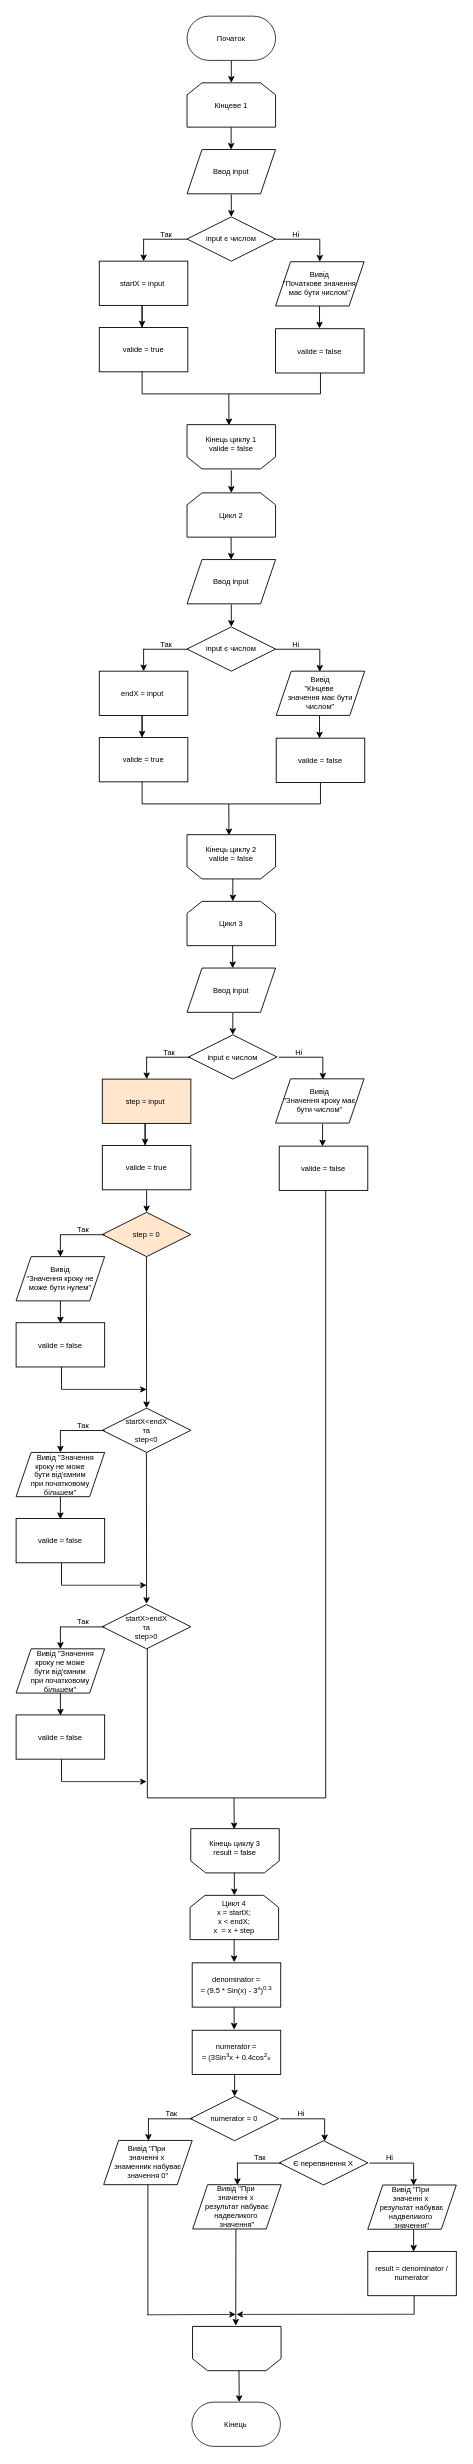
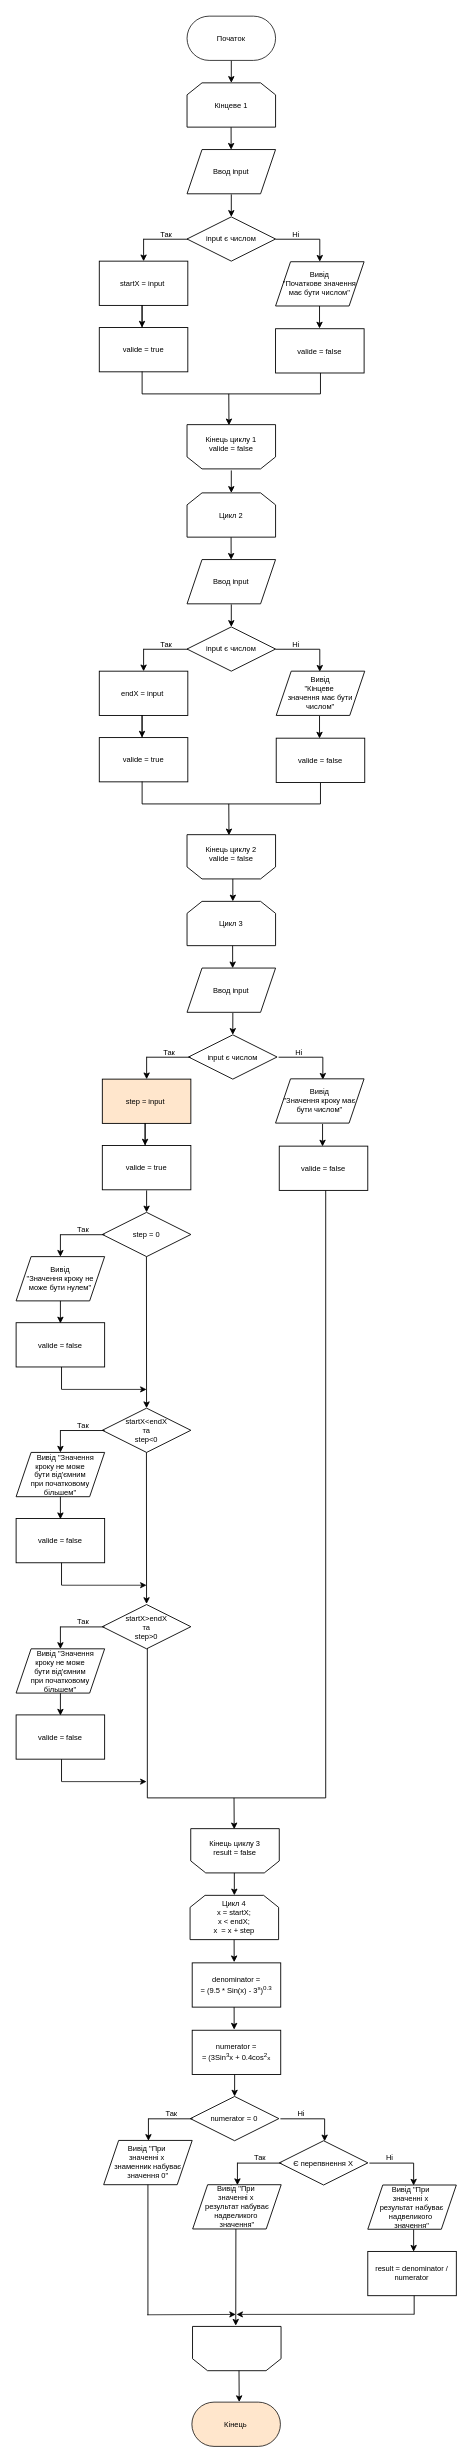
- <mxCell id="79" value="step = 0" style="rhombus;whiteSpace=wrap;html=1;strokeWidth=1.181;strokeColor=#000000;fontSize=10;fillColor=#ffe6cc;" parent="1" vertex="1"><mxGeometry x="136" y="1615.79" width="118.11" height="59.055" as="geometry" /></mxCell>
+ <mxCell id="79" value="step = 0" style="rhombus;whiteSpace=wrap;html=1;strokeWidth=1.181;strokeColor=#000000;fontSize=10;" parent="1" vertex="1"><mxGeometry x="136" y="1615.79" width="118.11" height="59.055" as="geometry" /></mxCell>
- <mxCell id="142" value="&lt;span style=&quot;font-size: 10px;&quot;&gt;Кінець&lt;/span&gt;" style="rounded=1;whiteSpace=wrap;html=1;arcSize=50;" parent="1" vertex="1"><mxGeometry x="255.47" y="3203" width="118.11" height="59.055" as="geometry" /></mxCell>
+ <mxCell id="142" value="&lt;span style=&quot;font-size: 10px;&quot;&gt;Кінець&lt;/span&gt;" style="rounded=1;whiteSpace=wrap;html=1;arcSize=50;fillColor=#ffe6cc;" parent="1" vertex="1"><mxGeometry x="255.47" y="3203" width="118.11" height="59.055" as="geometry" /></mxCell>
